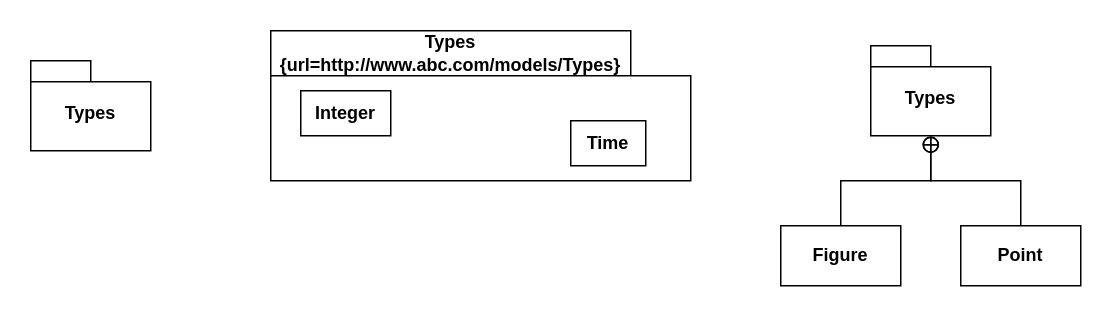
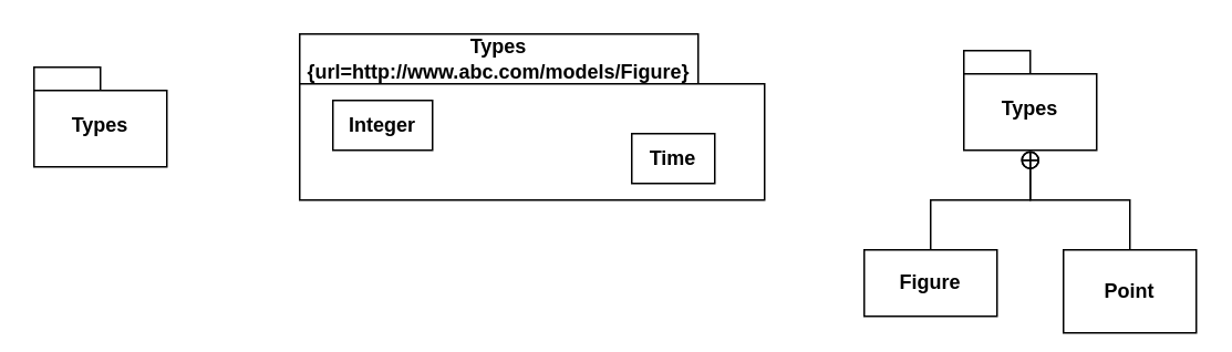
- <mxCell id="8" value="Types&lt;br&gt;{url=http://www.abc.com/models/Types}" style="shape=folder;fontStyle=1;tabWidth=240;tabHeight=30;tabPosition=left;html=1;boundedLbl=1;labelInHeader=1;container=1;collapsible=0;recursiveResize=0;whiteSpace=wrap;" vertex="1" parent="1"><mxGeometry x="180" width="280" height="100" as="geometry" y="20" /></mxCell>
+ <mxCell id="8" value="Types&lt;br&gt;{url=http://www.abc.com/models/Figure}" style="shape=folder;fontStyle=1;tabWidth=240;tabHeight=30;tabPosition=left;html=1;boundedLbl=1;labelInHeader=1;container=1;collapsible=0;recursiveResize=0;whiteSpace=wrap;" vertex="1" parent="1"><mxGeometry x="180" width="280" height="100" as="geometry" y="20" /></mxCell>
- <mxCell id="7" value="&lt;b&gt;Point&lt;/b&gt;" style="whiteSpace=wrap;html=1;" vertex="1" parent="1"><mxGeometry x="640" y="150" width="80" height="40" as="geometry" /></mxCell>
+ <mxCell id="7" value="&lt;b&gt;Point&lt;/b&gt;" style="whiteSpace=wrap;html=1;" vertex="1" parent="1"><mxGeometry x="640" y="150" width="80" height="50" as="geometry" /></mxCell>
